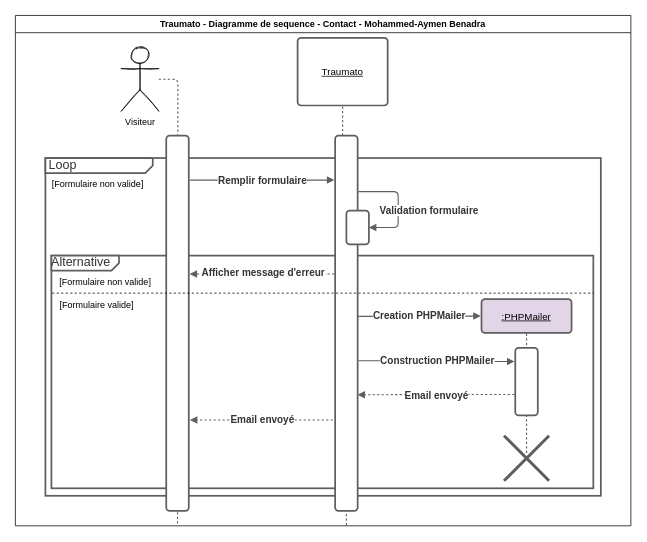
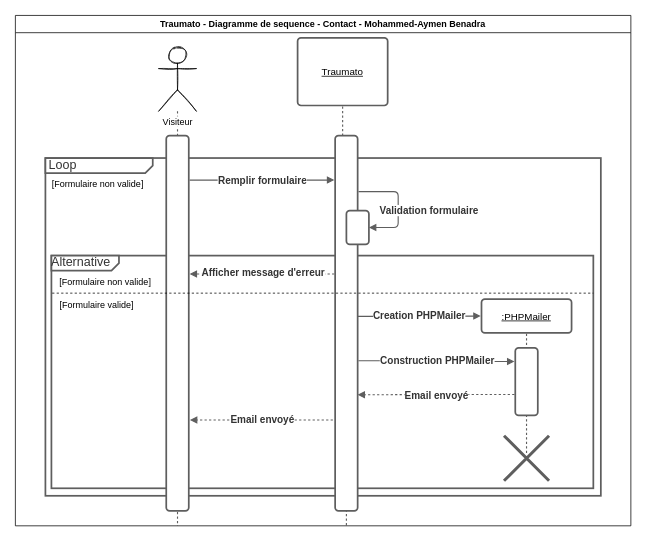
- <mxCell id="32" value="Visiteur" style="shape=umlActor;verticalLabelPosition=bottom;verticalAlign=top;html=1;outlineConnect=0;sketch=1;labelBackgroundColor=default;" parent="1" vertex="1"><mxGeometry x="161" y="62.5" width="50" height="85" as="geometry" /></mxCell>
+ <mxCell id="32" value="Visiteur" style="shape=umlActor;verticalLabelPosition=bottom;verticalAlign=top;html=1;outlineConnect=0;sketch=1;labelBackgroundColor=default;" parent="1" vertex="1"><mxGeometry x="211" y="62.5" width="50" height="85" as="geometry" /></mxCell>
- <mxCell id="20" value=":PHPMailer" style="html=1;overflow=block;blockSpacing=1;whiteSpace=wrap;fontSize=13;fontStyle=4;spacing=3.8;strokeColor=#5e5e5e;strokeOpacity=100;rounded=1;absoluteArcSize=1;arcSize=9;strokeWidth=2.3;fillColor=#e1d5e7;" parent="1" vertex="1"><mxGeometry x="641" y="398" width="120" height="45" as="geometry" /></mxCell>
+ <mxCell id="20" value=":PHPMailer" style="html=1;overflow=block;blockSpacing=1;whiteSpace=wrap;fontSize=13;fontStyle=4;spacing=3.8;strokeColor=#5e5e5e;strokeOpacity=100;rounded=1;absoluteArcSize=1;arcSize=9;strokeWidth=2.3;" parent="1" vertex="1"><mxGeometry x="641" y="398" width="120" height="45" as="geometry" /></mxCell>
